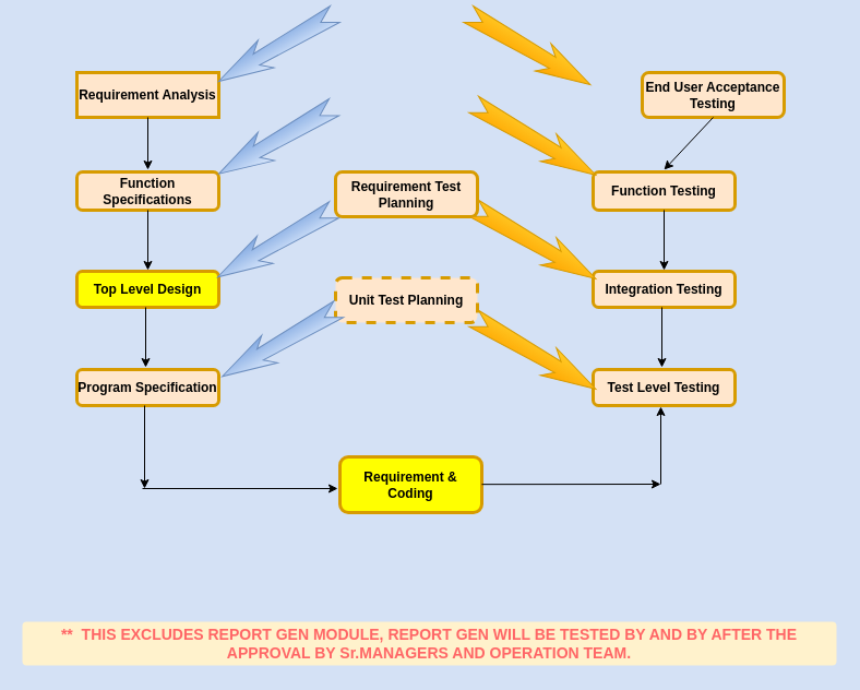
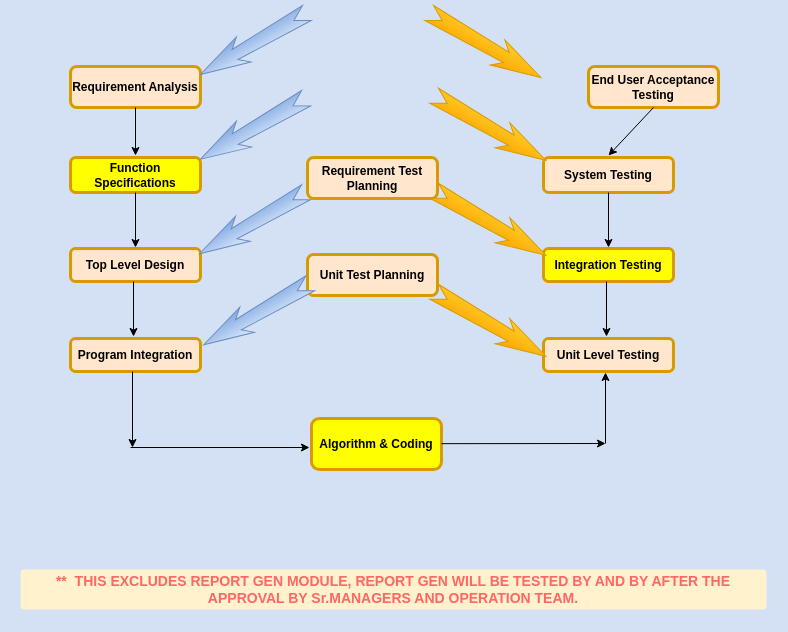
- <mxCell id="3" value="Requirement Analysis" style="whiteSpace=wrap;align=center;verticalAlign=middle;fontStyle=1;strokeWidth=3;fillColor=#ffe6cc;strokeColor=#d79b00;shadow=0;sketch=0;rounded=0;" vertex="1" parent="1"><mxGeometry x="70" y="58" width="130" height="41" as="geometry" /></mxCell>
+ <mxCell id="3" value="Requirement Analysis" style="whiteSpace=wrap;align=center;verticalAlign=middle;fontStyle=1;strokeWidth=3;fillColor=#ffe6cc;strokeColor=#d79b00;shadow=0;sketch=0;rounded=1;" vertex="1" parent="1"><mxGeometry x="70" y="58" width="130" height="41" as="geometry" /></mxCell>
- <mxCell id="5" value="Function Specifications" style="whiteSpace=wrap;align=center;verticalAlign=middle;fontStyle=1;strokeWidth=3;fillColor=#ffe6cc;strokeColor=#d79b00;shadow=0;sketch=0;rounded=1;" vertex="1" parent="1"><mxGeometry x="70" y="149" width="130" height="35" as="geometry" /></mxCell>
+ <mxCell id="5" value="Function Specifications" style="whiteSpace=wrap;align=center;verticalAlign=middle;fontStyle=1;strokeWidth=3;fillColor=#ffff00;strokeColor=#d79b00;shadow=0;sketch=0;rounded=1;" vertex="1" parent="1"><mxGeometry x="70" y="149" width="130" height="35" as="geometry" /></mxCell>
- <mxCell id="12" value="Function Testing" style="whiteSpace=wrap;align=center;verticalAlign=middle;fontStyle=1;strokeWidth=3;fillColor=#ffe6cc;strokeColor=#d79b00;shadow=0;sketch=0;rounded=1;" vertex="1" parent="1"><mxGeometry x="543" y="149" width="130" height="35" as="geometry" /></mxCell>
+ <mxCell id="12" value="System Testing" style="whiteSpace=wrap;align=center;verticalAlign=middle;fontStyle=1;strokeWidth=3;fillColor=#ffe6cc;strokeColor=#d79b00;shadow=0;sketch=0;rounded=1;" vertex="1" parent="1"><mxGeometry x="543" y="149" width="130" height="35" as="geometry" /></mxCell>
- <mxCell id="6" value="Top Level Design" style="whiteSpace=wrap;align=center;verticalAlign=middle;fontStyle=1;strokeWidth=3;fillColor=#ffff00;strokeColor=#d79b00;shadow=0;sketch=0;rounded=1;" vertex="1" parent="1"><mxGeometry x="70" y="240" width="130" height="33" as="geometry" /></mxCell>
+ <mxCell id="6" value="Top Level Design" style="whiteSpace=wrap;align=center;verticalAlign=middle;fontStyle=1;strokeWidth=3;fillColor=#ffe6cc;strokeColor=#d79b00;shadow=0;sketch=0;rounded=1;" vertex="1" parent="1"><mxGeometry x="70" y="240" width="130" height="33" as="geometry" /></mxCell>
- <mxCell id="13" value="Integration Testing" style="whiteSpace=wrap;align=center;verticalAlign=middle;fontStyle=1;strokeWidth=3;fillColor=#ffe6cc;strokeColor=#d79b00;shadow=0;sketch=0;rounded=1;" vertex="1" parent="1"><mxGeometry x="543" y="240" width="130" height="33" as="geometry" /></mxCell>
+ <mxCell id="13" value="Integration Testing" style="whiteSpace=wrap;align=center;verticalAlign=middle;fontStyle=1;strokeWidth=3;fillColor=#ffff00;strokeColor=#d79b00;shadow=0;sketch=0;rounded=1;" vertex="1" parent="1"><mxGeometry x="543" y="240" width="130" height="33" as="geometry" /></mxCell>
- <mxCell id="18" value="Unit Test Planning" style="whiteSpace=wrap;align=center;verticalAlign=middle;fontStyle=1;strokeWidth=3;fillColor=#ffe6cc;strokeColor=#d79b00;shadow=0;sketch=0;rounded=1;dashed=1;" vertex="1" parent="1"><mxGeometry x="307" y="246" width="130" height="41" as="geometry" /></mxCell>
+ <mxCell id="18" value="Unit Test Planning" style="whiteSpace=wrap;align=center;verticalAlign=middle;fontStyle=1;strokeWidth=3;fillColor=#ffe6cc;strokeColor=#d79b00;shadow=0;sketch=0;rounded=1;" vertex="1" parent="1"><mxGeometry x="307" y="246" width="130" height="41" as="geometry" /></mxCell>
- <mxCell id="9" value="Program Specification" style="whiteSpace=wrap;align=center;verticalAlign=middle;fontStyle=1;strokeWidth=3;fillColor=#ffe6cc;strokeColor=#d79b00;shadow=0;sketch=0;rounded=1;" vertex="1" parent="1"><mxGeometry x="70" y="330" width="130" height="33" as="geometry" /></mxCell>
+ <mxCell id="9" value="Program Integration" style="whiteSpace=wrap;align=center;verticalAlign=middle;fontStyle=1;strokeWidth=3;fillColor=#ffe6cc;strokeColor=#d79b00;shadow=0;sketch=0;rounded=1;" vertex="1" parent="1"><mxGeometry x="70" y="330" width="130" height="33" as="geometry" /></mxCell>
- <mxCell id="16" value="Test Level Testing" style="whiteSpace=wrap;align=center;verticalAlign=middle;fontStyle=1;strokeWidth=3;fillColor=#ffe6cc;strokeColor=#d79b00;shadow=0;sketch=0;rounded=1;" vertex="1" parent="1"><mxGeometry x="543" y="330" width="130" height="33" as="geometry" /></mxCell>
+ <mxCell id="16" value="Unit Level Testing" style="whiteSpace=wrap;align=center;verticalAlign=middle;fontStyle=1;strokeWidth=3;fillColor=#ffe6cc;strokeColor=#d79b00;shadow=0;sketch=0;rounded=1;" vertex="1" parent="1"><mxGeometry x="543" y="330" width="130" height="33" as="geometry" /></mxCell>
- <mxCell id="27" value="Requirement &amp; Coding" style="whiteSpace=wrap;align=center;verticalAlign=middle;fontStyle=1;strokeWidth=3;strokeColor=#d79b00;shadow=0;sketch=0;rounded=1;fillColor=#FFFF00;" vertex="1" parent="1"><mxGeometry x="311" y="410" width="130" height="51" as="geometry" /></mxCell>
+ <mxCell id="27" value="Algorithm &amp; Coding" style="whiteSpace=wrap;align=center;verticalAlign=middle;fontStyle=1;strokeWidth=3;strokeColor=#d79b00;shadow=0;sketch=0;rounded=1;fillColor=#FFFF00;" vertex="1" parent="1"><mxGeometry x="311" y="410" width="130" height="51" as="geometry" /></mxCell>
